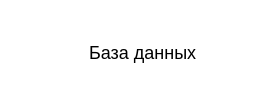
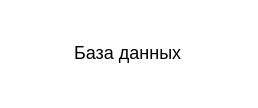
- <mxCell id="2" value="База данных" style="text;html=1;strokeColor=none;fillColor=none;align=center;verticalAlign=middle;whiteSpace=wrap;rounded=0;" vertex="1" parent="1"><mxGeometry x="30" y="20" width="130" height="30" as="geometry" /></mxCell>
+ <mxCell id="2" value="База данных" style="text;html=1;strokeColor=none;fillColor=none;align=center;verticalAlign=middle;whiteSpace=wrap;rounded=0;" vertex="1" parent="1"><mxGeometry x="20" y="20" width="130" height="30" as="geometry" /></mxCell>
